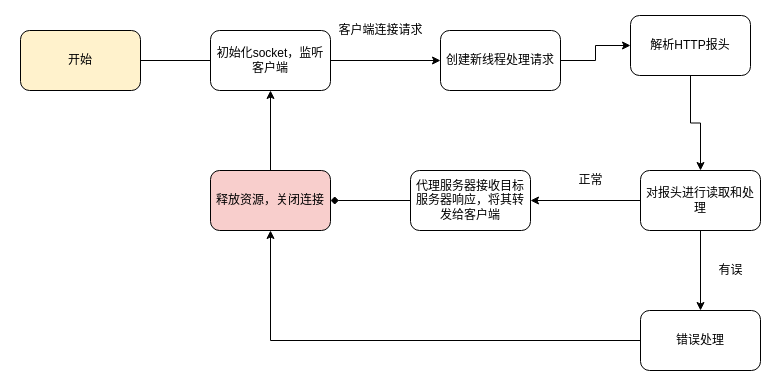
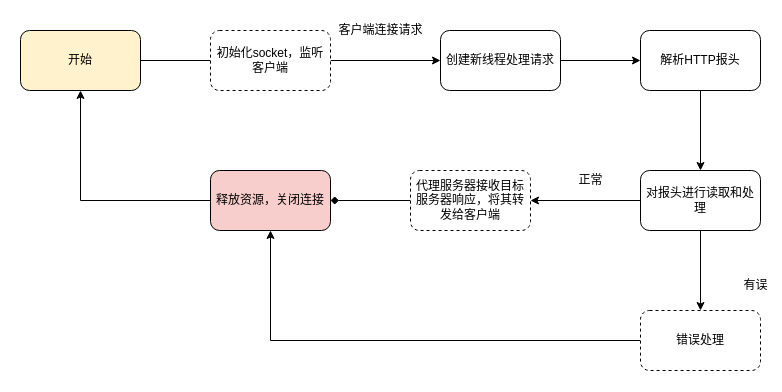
- <mxCell id="9" value="解析HTTP报头" style="whiteSpace=wrap;html=1;rounded=1;" vertex="1" parent="1"><mxGeometry x="630" y="15" width="120" height="60" as="geometry" /></mxCell>
+ <mxCell id="9" value="解析HTTP报头" style="whiteSpace=wrap;html=1;rounded=1;" vertex="1" parent="1"><mxGeometry x="640" y="30" width="120" height="60" as="geometry" /></mxCell>
- <mxCell id="5" value="初始化socket，监听客户端" style="whiteSpace=wrap;html=1;rounded=1;" vertex="1" parent="1"><mxGeometry x="210" y="30" width="120" height="60" as="geometry" /></mxCell>
+ <mxCell id="5" value="初始化socket，监听客户端" style="whiteSpace=wrap;html=1;rounded=1;dashed=1;" vertex="1" parent="1"><mxGeometry x="210" y="30" width="120" height="60" as="geometry" /></mxCell>
- <mxCell id="15" value="" style="edgeStyle=orthogonalEdgeStyle;rounded=0;orthogonalLoop=1;jettySize=auto;html=1;" edge="1" parent="1" source="16" target="5"><mxGeometry relative="1" as="geometry" /></mxCell>
+ <mxCell id="15" value="" style="edgeStyle=orthogonalEdgeStyle;rounded=0;orthogonalLoop=1;jettySize=auto;html=1;" edge="1" parent="1" source="16" target="3"><mxGeometry relative="1" as="geometry" /></mxCell>
- <mxCell id="14" value="代理服务器接收目标服务器响应，将其转发给客户端" style="whiteSpace=wrap;html=1;rounded=1;" vertex="1" parent="1"><mxGeometry x="410" y="170" width="120" height="60" as="geometry" /></mxCell>
+ <mxCell id="14" value="代理服务器接收目标服务器响应，将其转发给客户端" style="whiteSpace=wrap;html=1;rounded=1;dashed=1;" vertex="1" parent="1"><mxGeometry x="410" y="170" width="120" height="60" as="geometry" /></mxCell>
- <mxCell id="20" value="有误" style="text;html=1;align=center;verticalAlign=middle;resizable=0;points=[];autosize=1;" vertex="1" parent="1"><mxGeometry x="710" y="260" width="40" height="20" as="geometry" /></mxCell>
+ <mxCell id="20" value="有误" style="text;html=1;align=center;verticalAlign=middle;resizable=0;points=[];autosize=1;" vertex="1" parent="1"><mxGeometry x="735" y="275" width="40" height="20" as="geometry" /></mxCell>
- <mxCell id="18" value="错误处理" style="whiteSpace=wrap;html=1;rounded=1;" vertex="1" parent="1"><mxGeometry x="640" y="310" width="120" height="60" as="geometry" /></mxCell>
+ <mxCell id="18" value="错误处理" style="whiteSpace=wrap;html=1;rounded=1;dashed=1;" vertex="1" parent="1"><mxGeometry x="640" y="310" width="120" height="60" as="geometry" /></mxCell>
